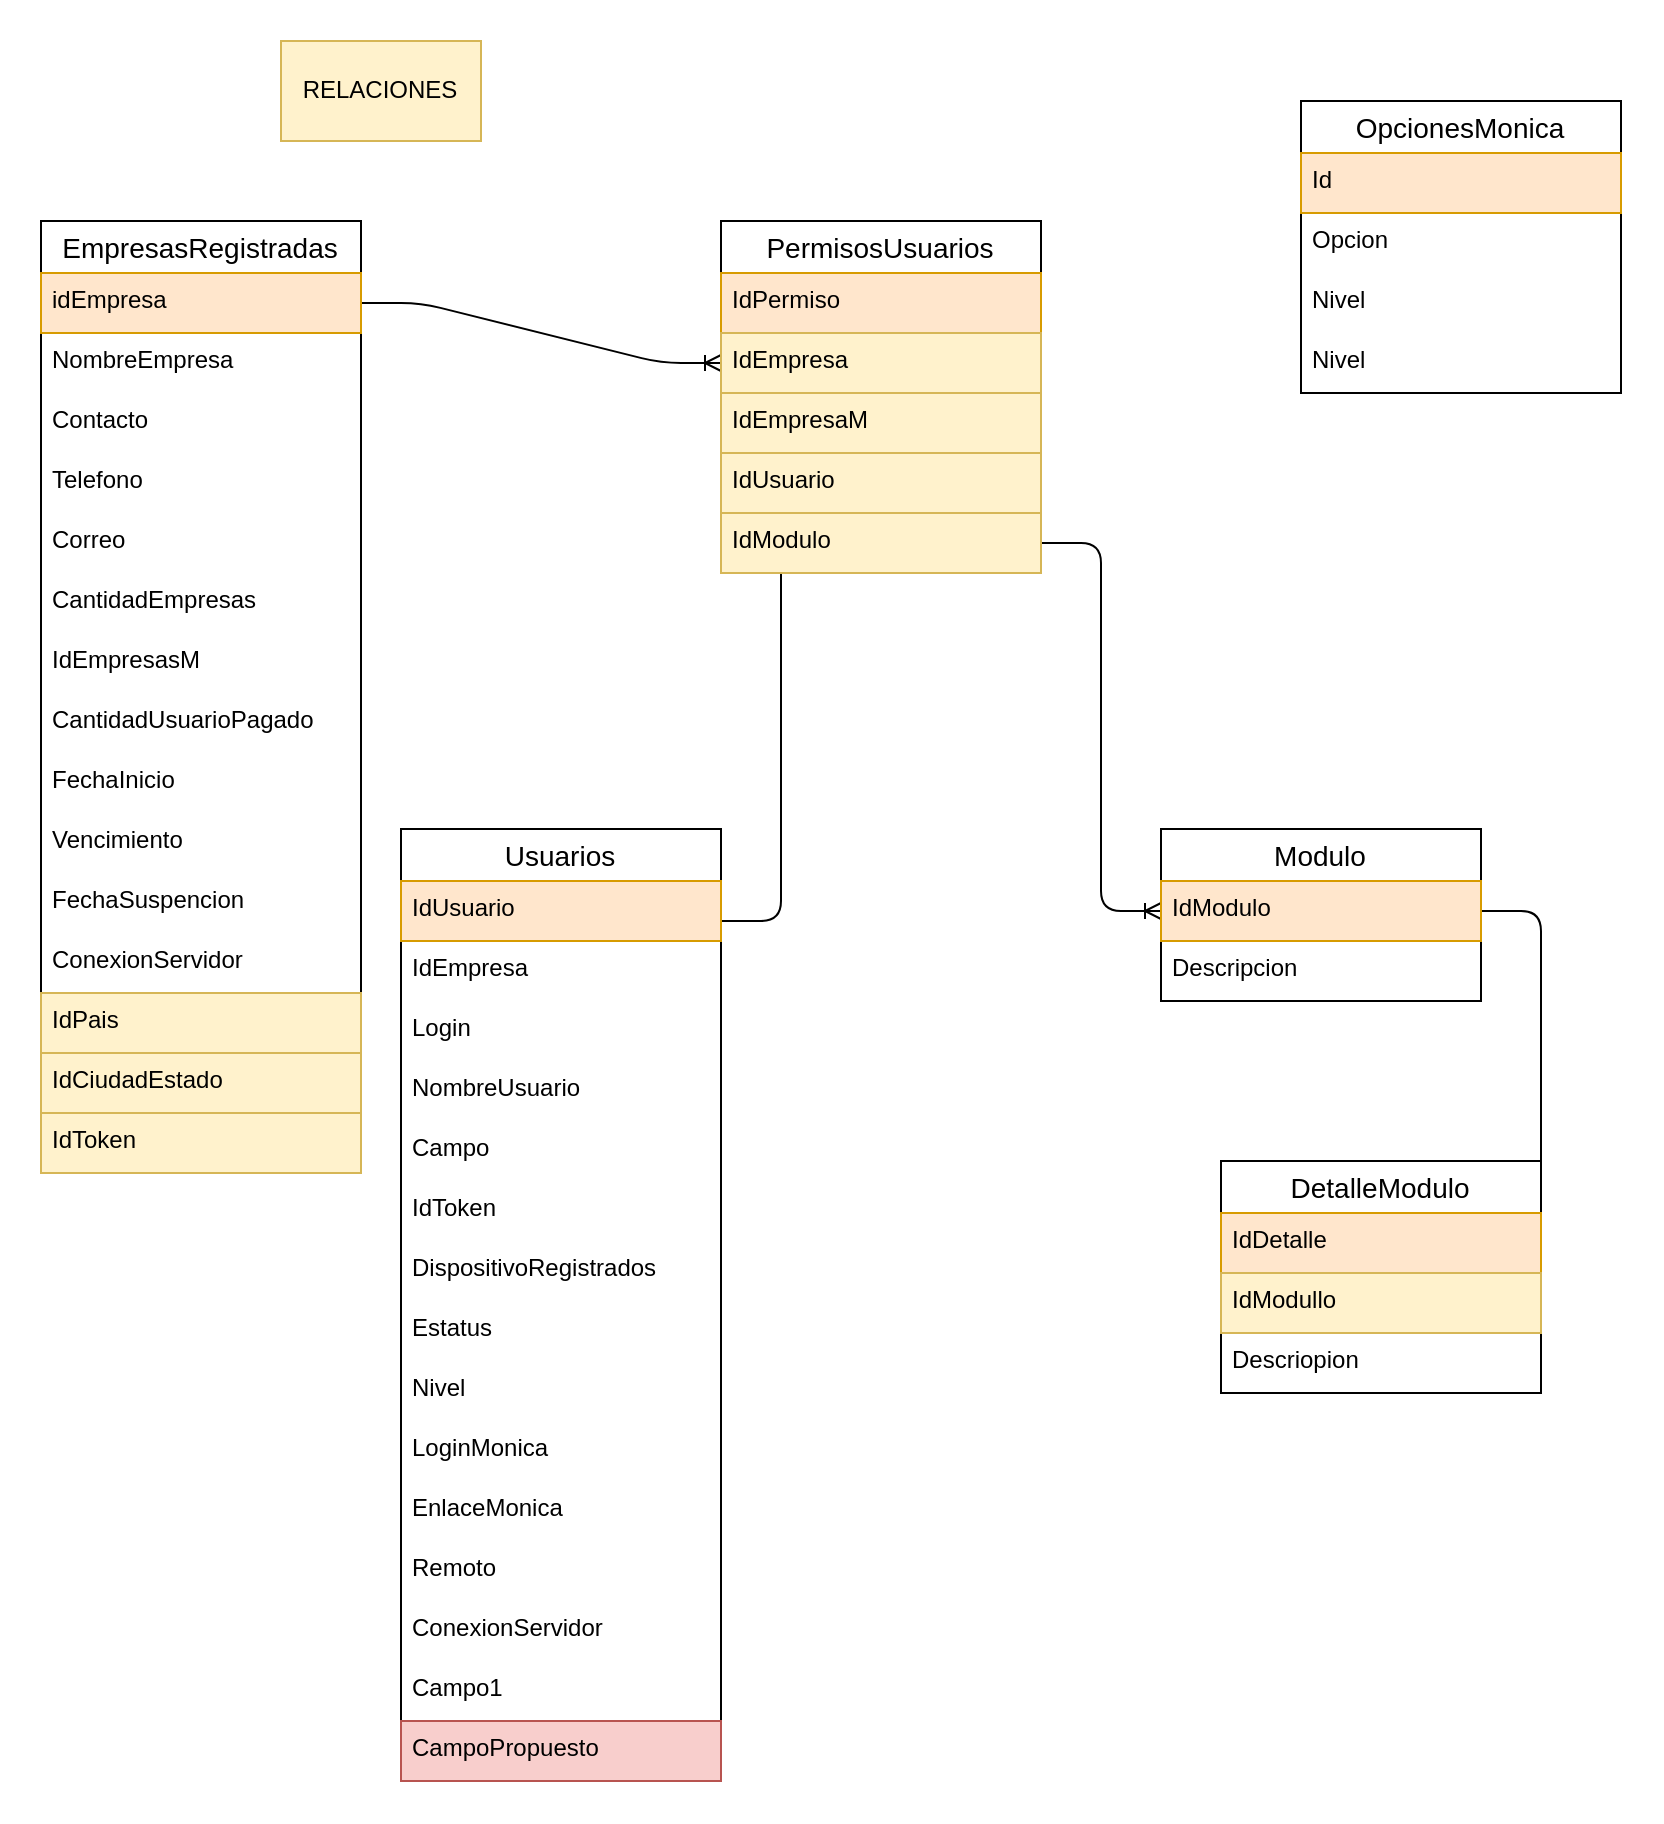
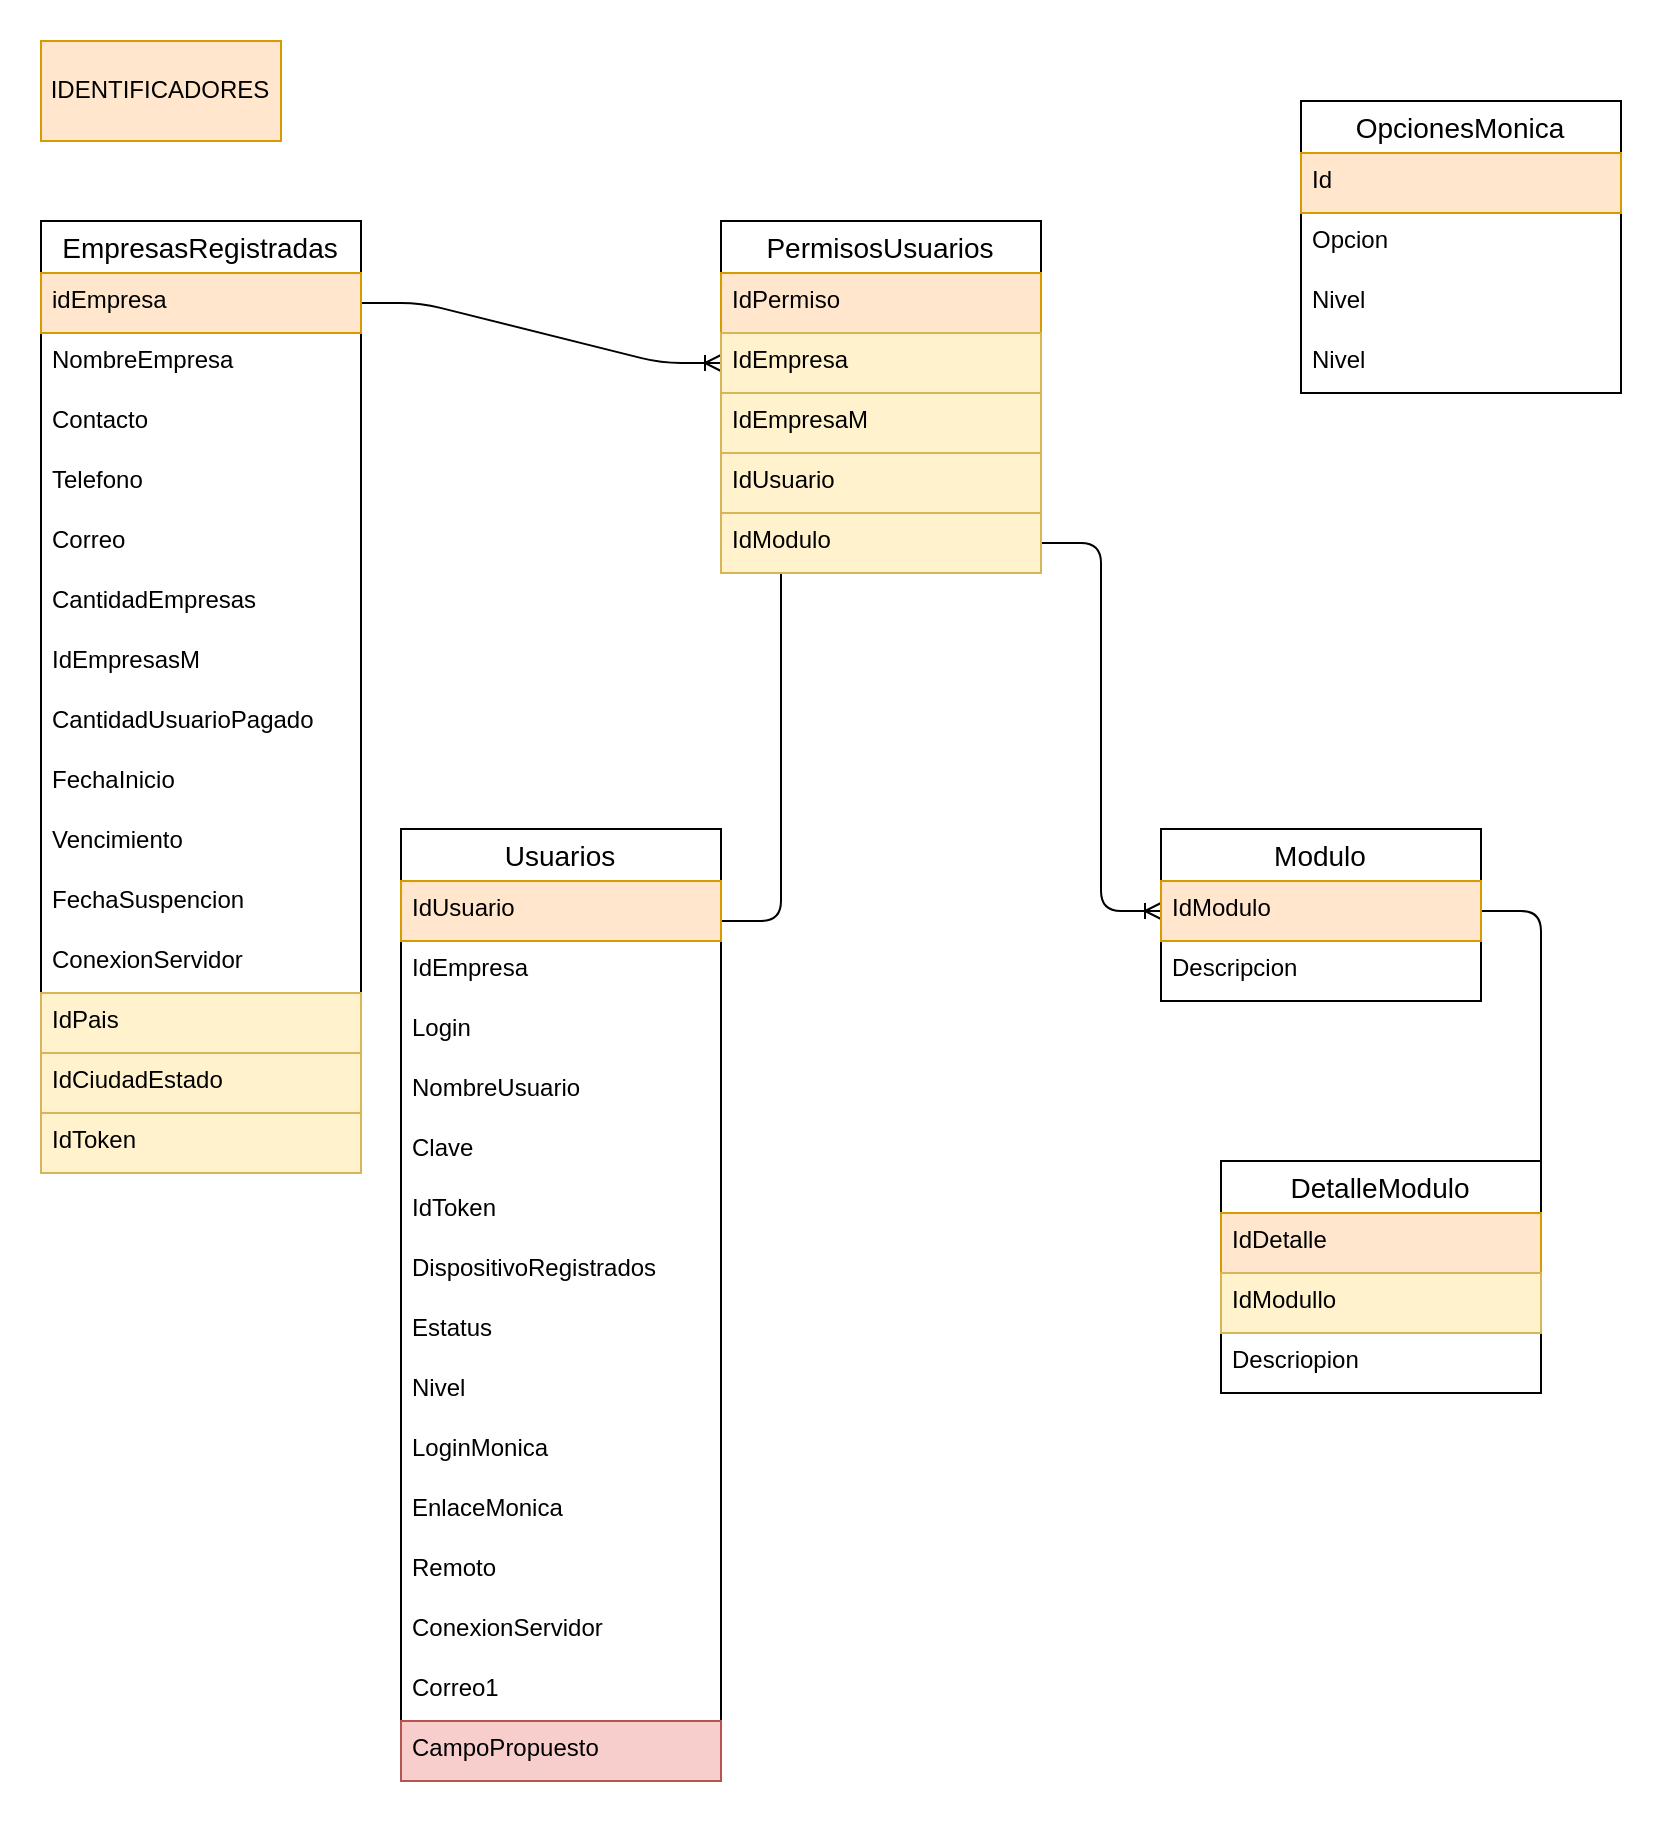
+ <mxCell id="7" value="IDENTIFICADORES" style="whiteSpace=wrap;html=1;align=center;fillColor=#ffe6cc;strokeColor=#d79b00;" vertex="1" parent="1"><mxGeometry x="20" y="20" width="120" height="50" as="geometry" /></mxCell>
- <mxCell id="6" value="RELACIONES" style="whiteSpace=wrap;html=1;align=center;fillColor=#fff2cc;strokeColor=#d6b656;" vertex="1" parent="1"><mxGeometry x="140" y="20" width="100" height="50" as="geometry" /></mxCell>
- <mxCell id="47" value="Campo" style="text;strokeColor=none;fillColor=none;spacingLeft=4;spacingRight=4;overflow=hidden;rotatable=0;points=[[0,0.5],[1,0.5]];portConstraint=eastwest;fontSize=12;" vertex="1" parent="42"><mxGeometry y="146" width="160" height="30" as="geometry" /></mxCell>
+ <mxCell id="47" value="Clave" style="text;strokeColor=none;fillColor=none;spacingLeft=4;spacingRight=4;overflow=hidden;rotatable=0;points=[[0,0.5],[1,0.5]];portConstraint=eastwest;fontSize=12;" vertex="1" parent="42"><mxGeometry y="146" width="160" height="30" as="geometry" /></mxCell>
- <mxCell id="56" value="Campo1" style="text;strokeColor=none;fillColor=none;spacingLeft=4;spacingRight=4;overflow=hidden;rotatable=0;points=[[0,0.5],[1,0.5]];portConstraint=eastwest;fontSize=12;" vertex="1" parent="42"><mxGeometry y="416" width="160" height="30" as="geometry" /></mxCell>
+ <mxCell id="56" value="Correo1" style="text;strokeColor=none;fillColor=none;spacingLeft=4;spacingRight=4;overflow=hidden;rotatable=0;points=[[0,0.5],[1,0.5]];portConstraint=eastwest;fontSize=12;" vertex="1" parent="42"><mxGeometry y="416" width="160" height="30" as="geometry" /></mxCell>
